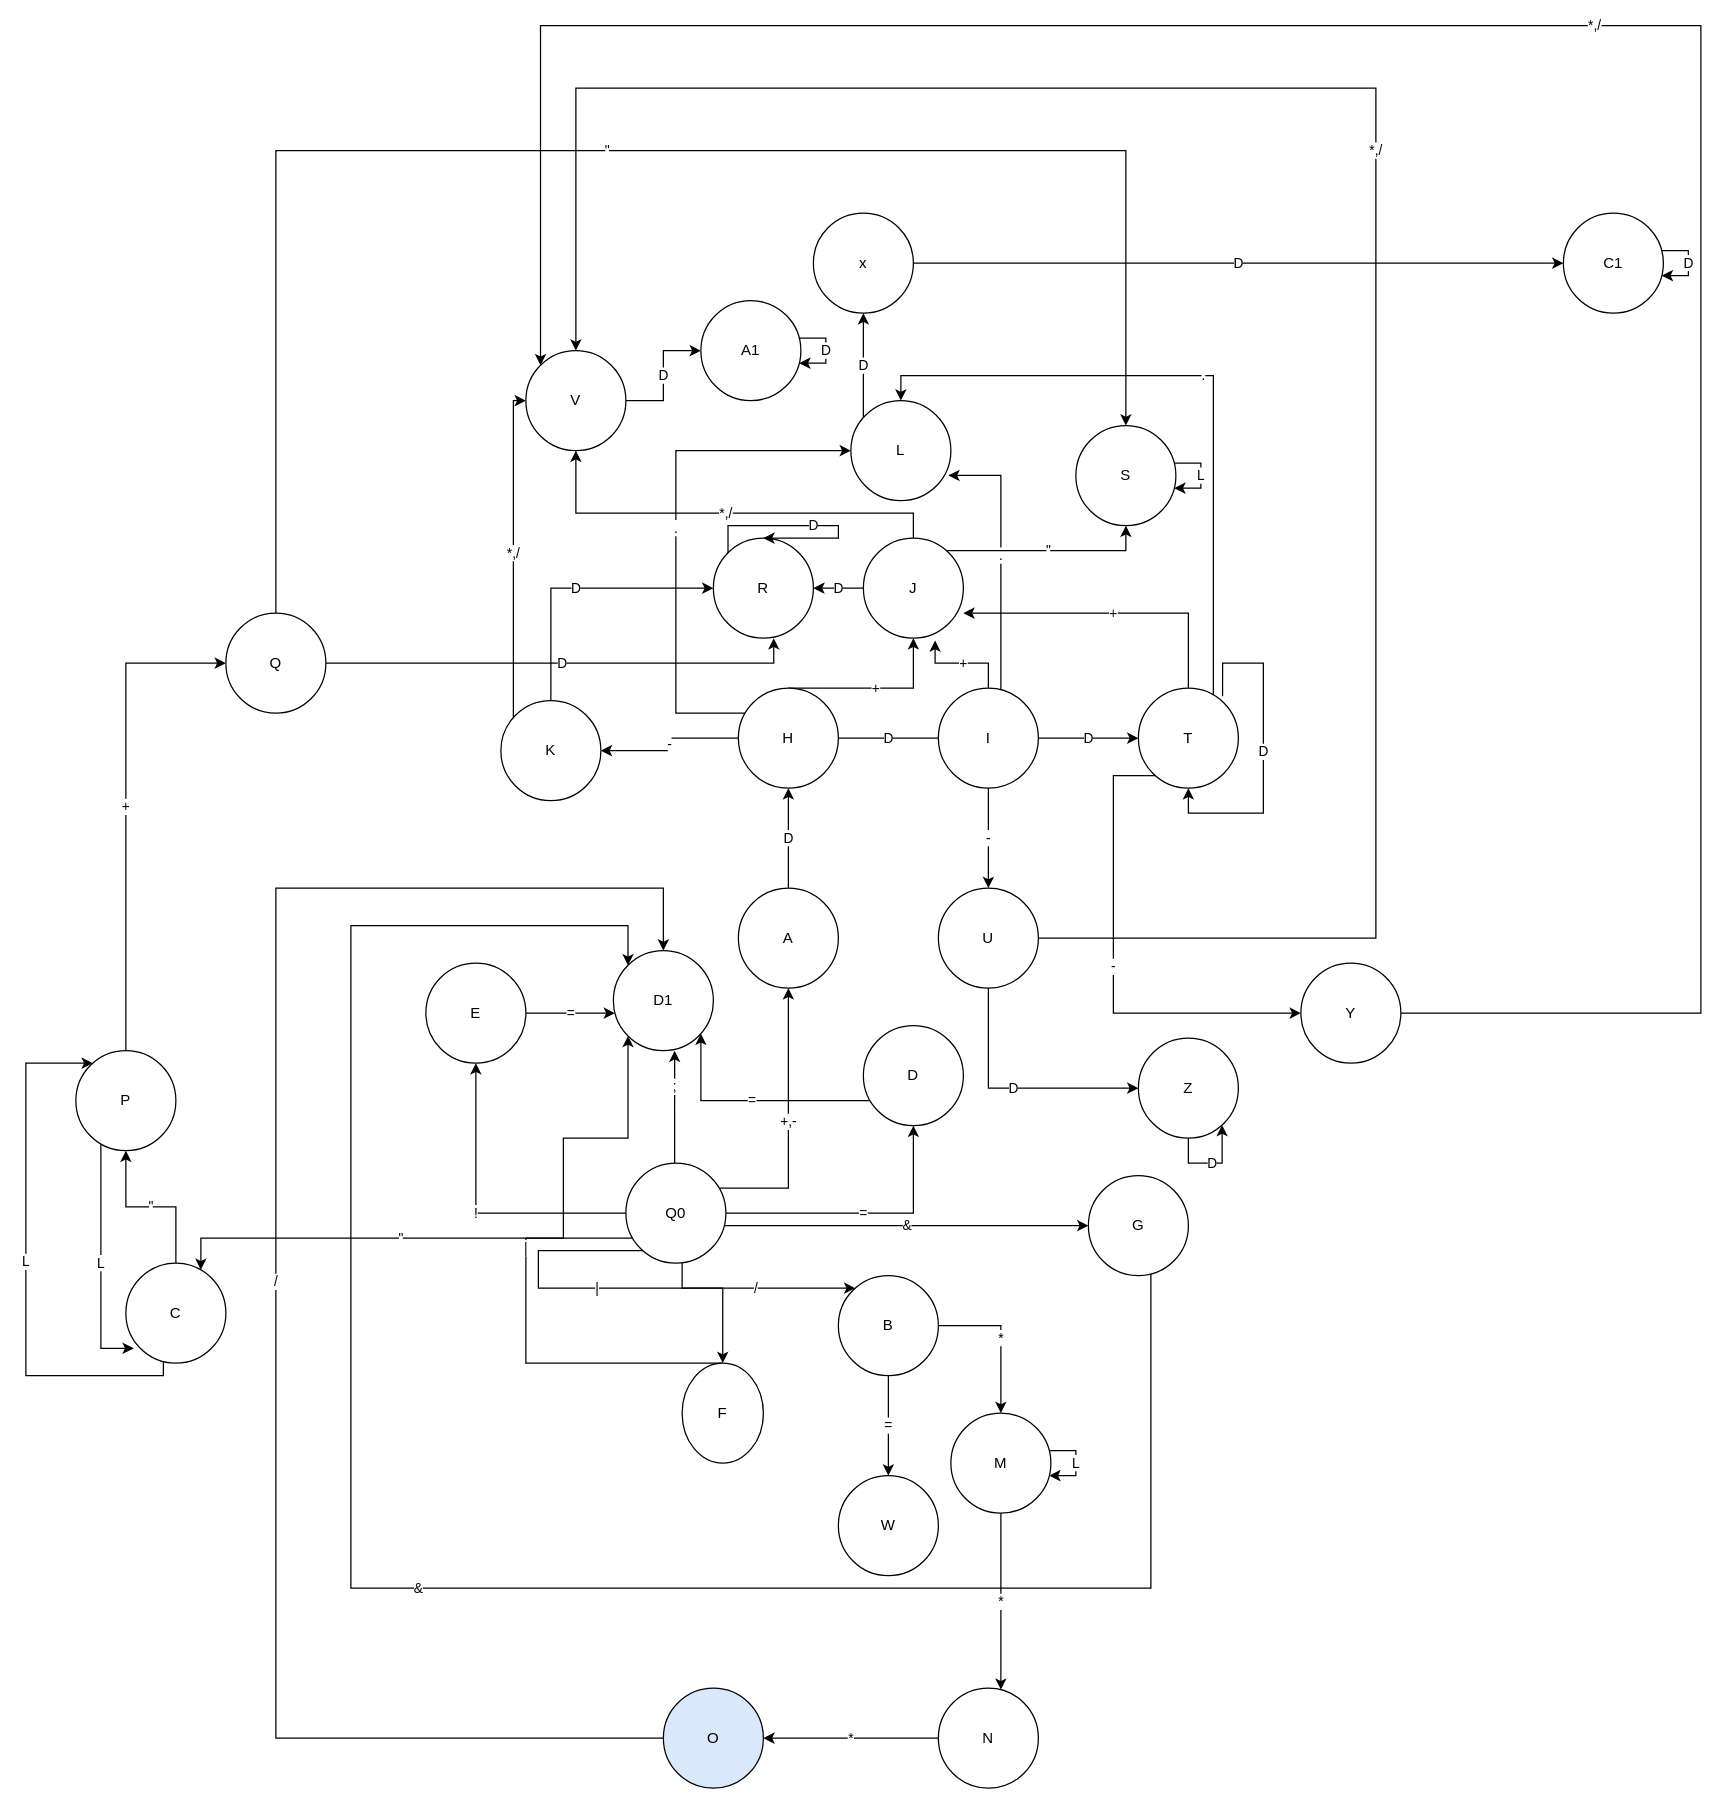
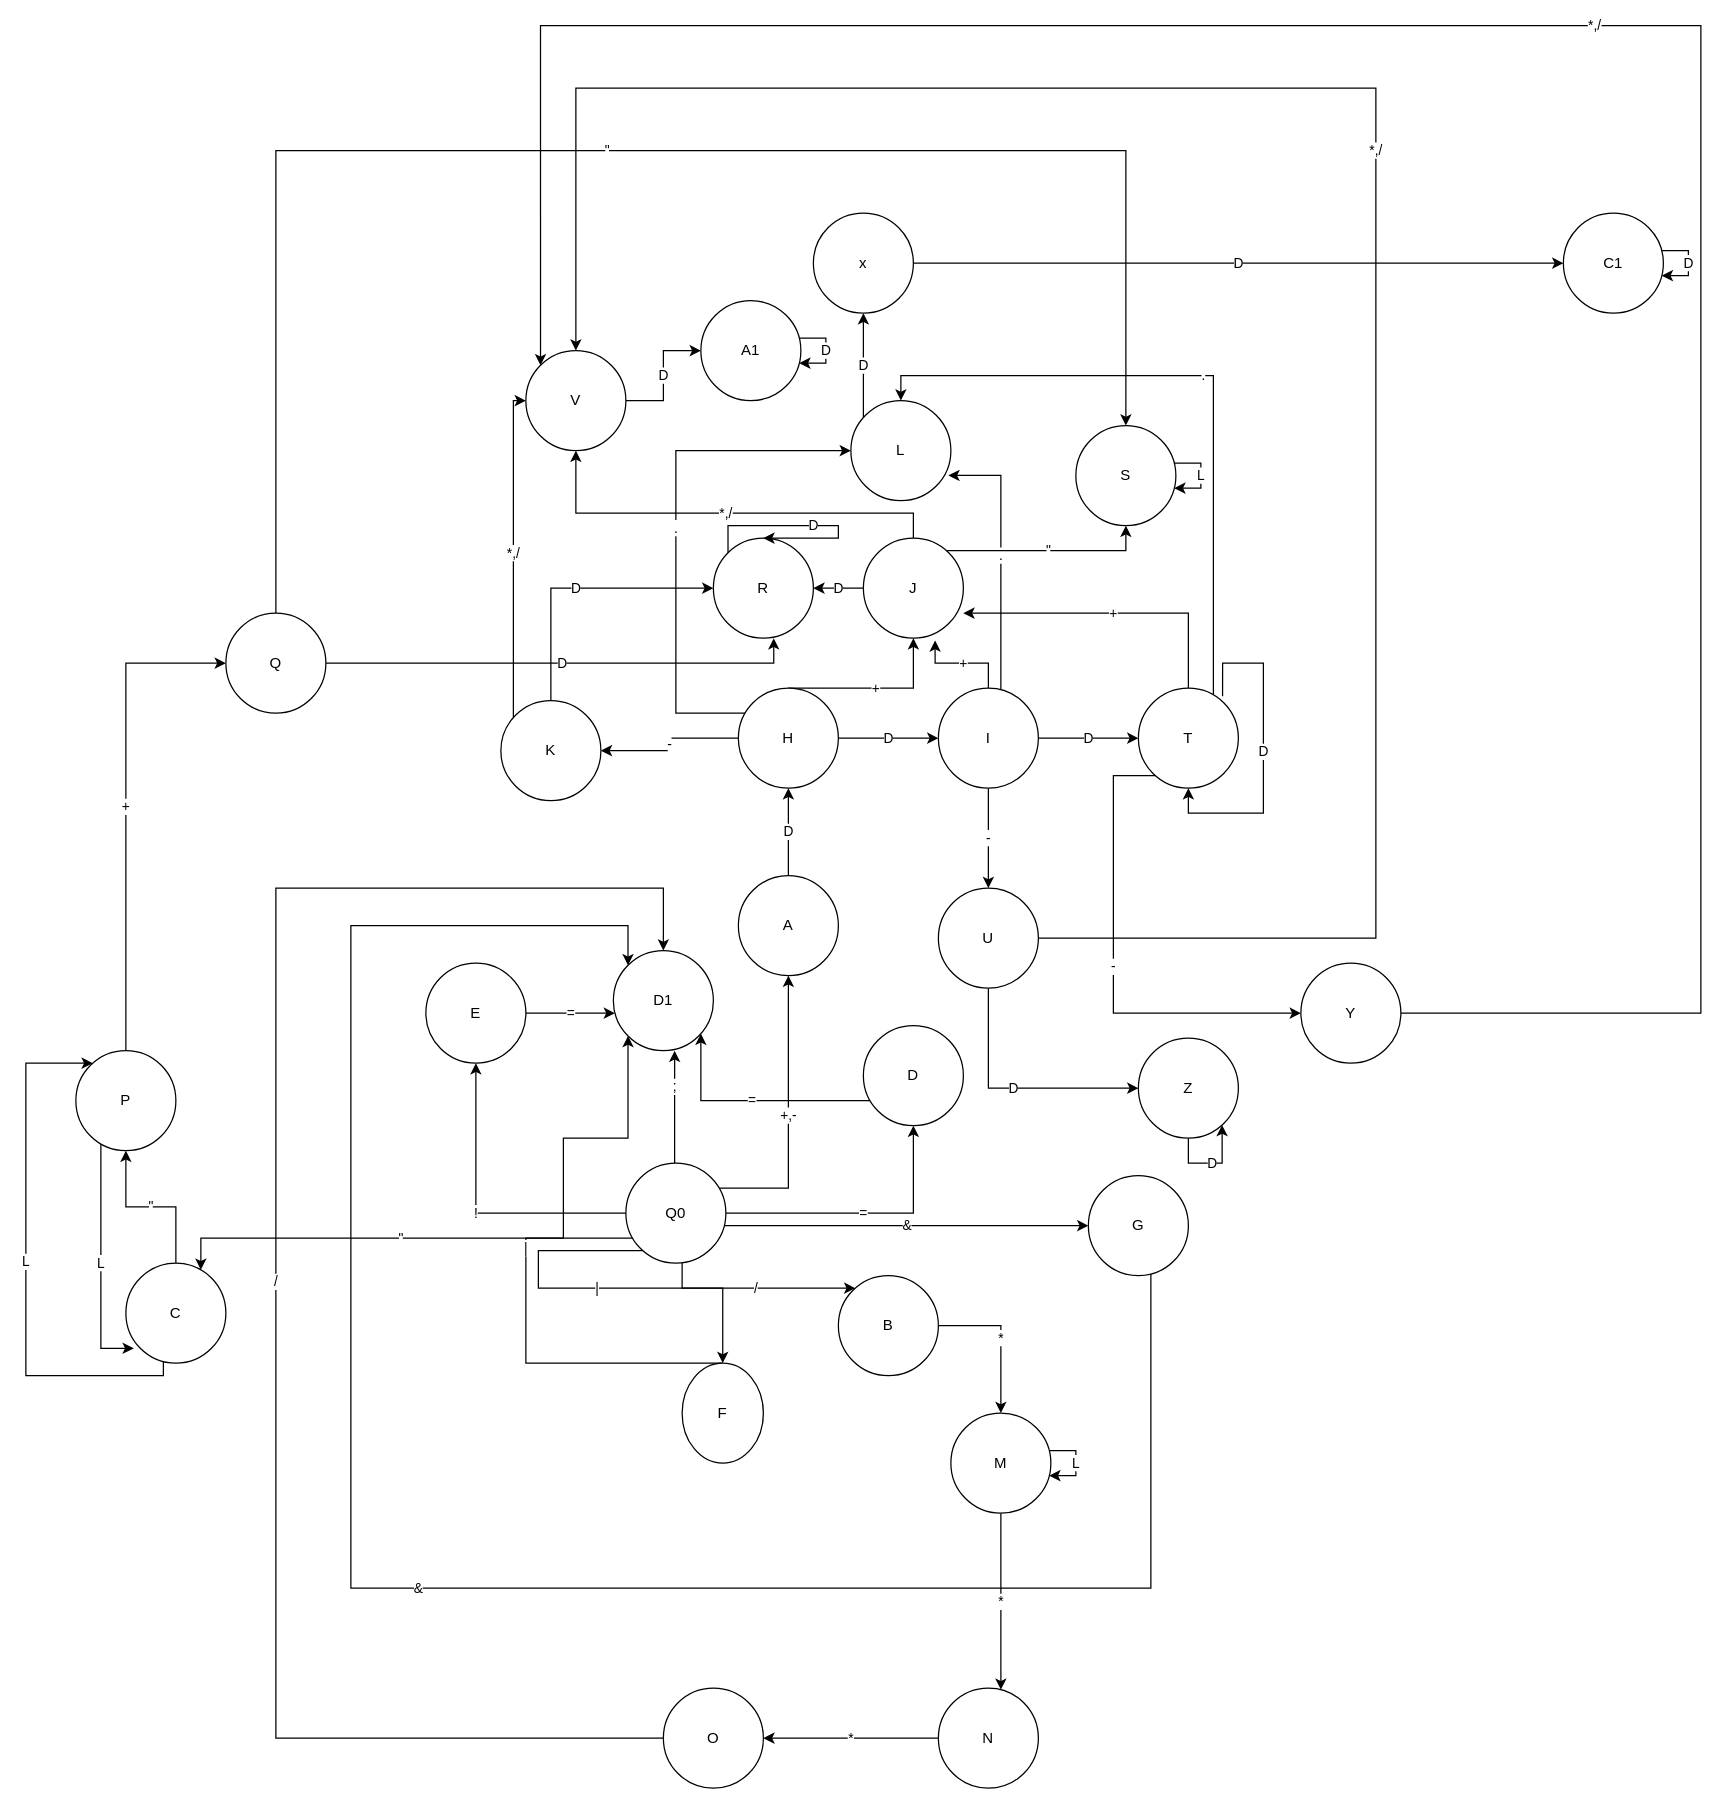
- <mxCell id="4" value="D" style="edgeStyle=orthogonalEdgeStyle;rounded=0;orthogonalLoop=1;jettySize=auto;html=1;endArrow=none;" edge="1" parent="1" source="8" target="13"><mxGeometry relative="1" as="geometry" /></mxCell>
+ <mxCell id="4" value="D" style="edgeStyle=orthogonalEdgeStyle;rounded=0;orthogonalLoop=1;jettySize=auto;html=1;" edge="1" parent="1" source="8" target="13"><mxGeometry relative="1" as="geometry" /></mxCell>
- <mxCell id="3" value="A" style="ellipse;whiteSpace=wrap;html=1;aspect=fixed;" vertex="1" parent="1"><mxGeometry x="590" y="710" width="80" height="80" as="geometry" /></mxCell>
+ <mxCell id="3" value="A" style="ellipse;whiteSpace=wrap;html=1;aspect=fixed;" vertex="1" parent="1"><mxGeometry x="590" y="700" width="80" height="80" as="geometry" /></mxCell>
- <mxCell id="52" value="=" style="edgeStyle=orthogonalEdgeStyle;rounded=0;orthogonalLoop=1;jettySize=auto;html=1;" edge="1" parent="1" source="53" target="67"><mxGeometry relative="1" as="geometry" /></mxCell>
- <mxCell id="67" value="W" style="ellipse;whiteSpace=wrap;html=1;aspect=fixed;" vertex="1" parent="1"><mxGeometry x="670" y="1180" width="80" height="80" as="geometry" /></mxCell>
- <mxCell id="74" value="O" style="ellipse;whiteSpace=wrap;html=1;aspect=fixed;fillColor=#dae8fc;" vertex="1" parent="1"><mxGeometry x="530" y="1350" width="80" height="80" as="geometry" /></mxCell>
+ <mxCell id="74" value="O" style="ellipse;whiteSpace=wrap;html=1;aspect=fixed;" vertex="1" parent="1"><mxGeometry x="530" y="1350" width="80" height="80" as="geometry" /></mxCell>
